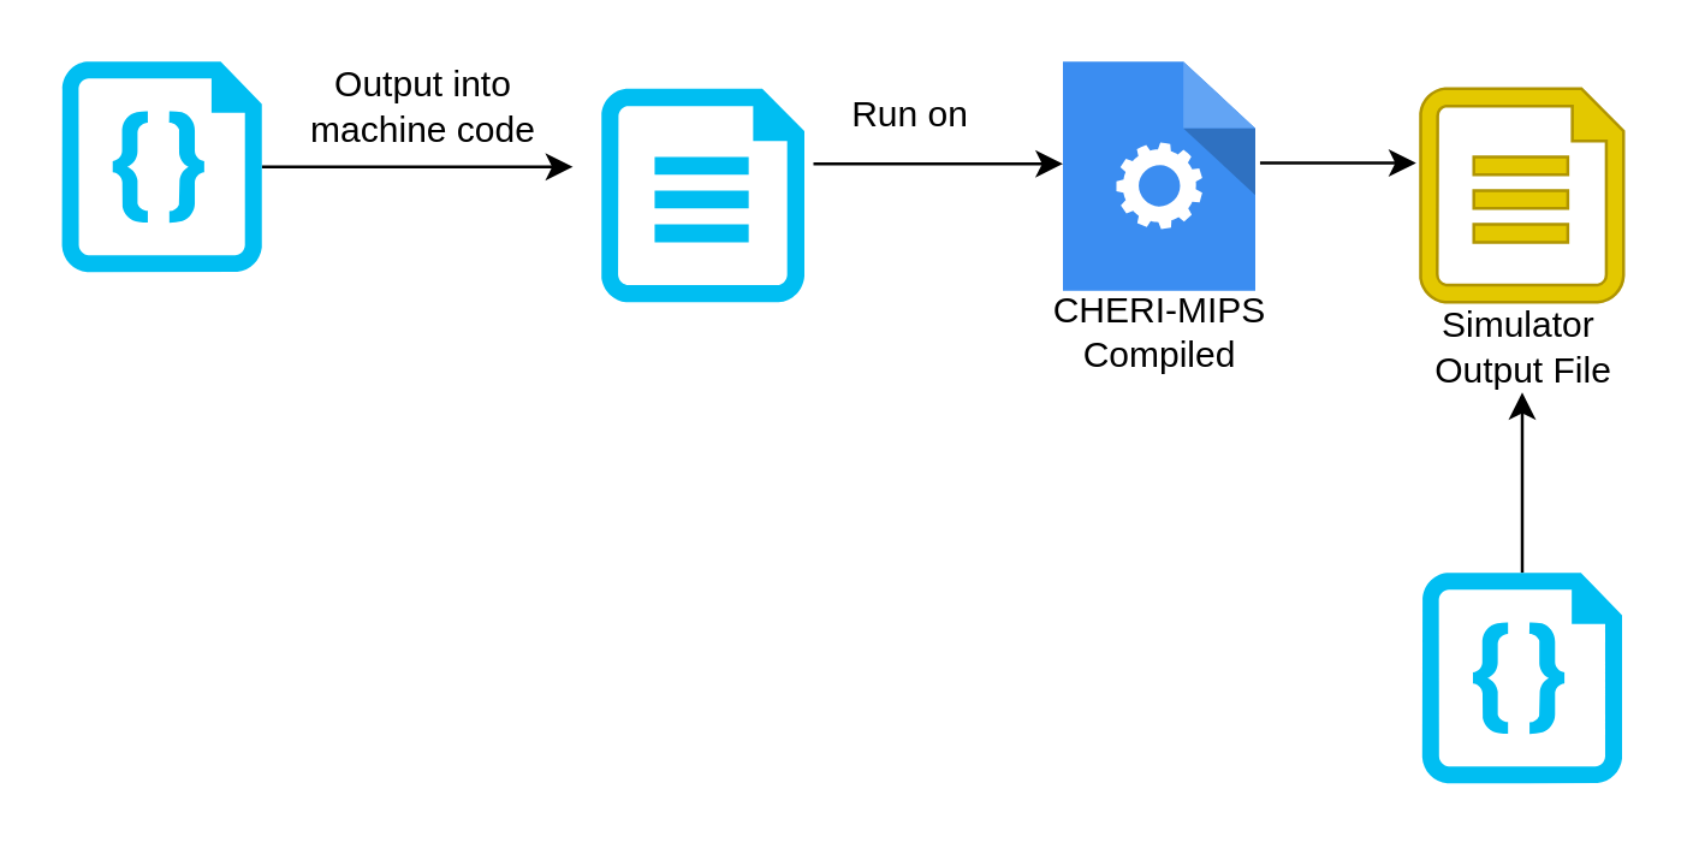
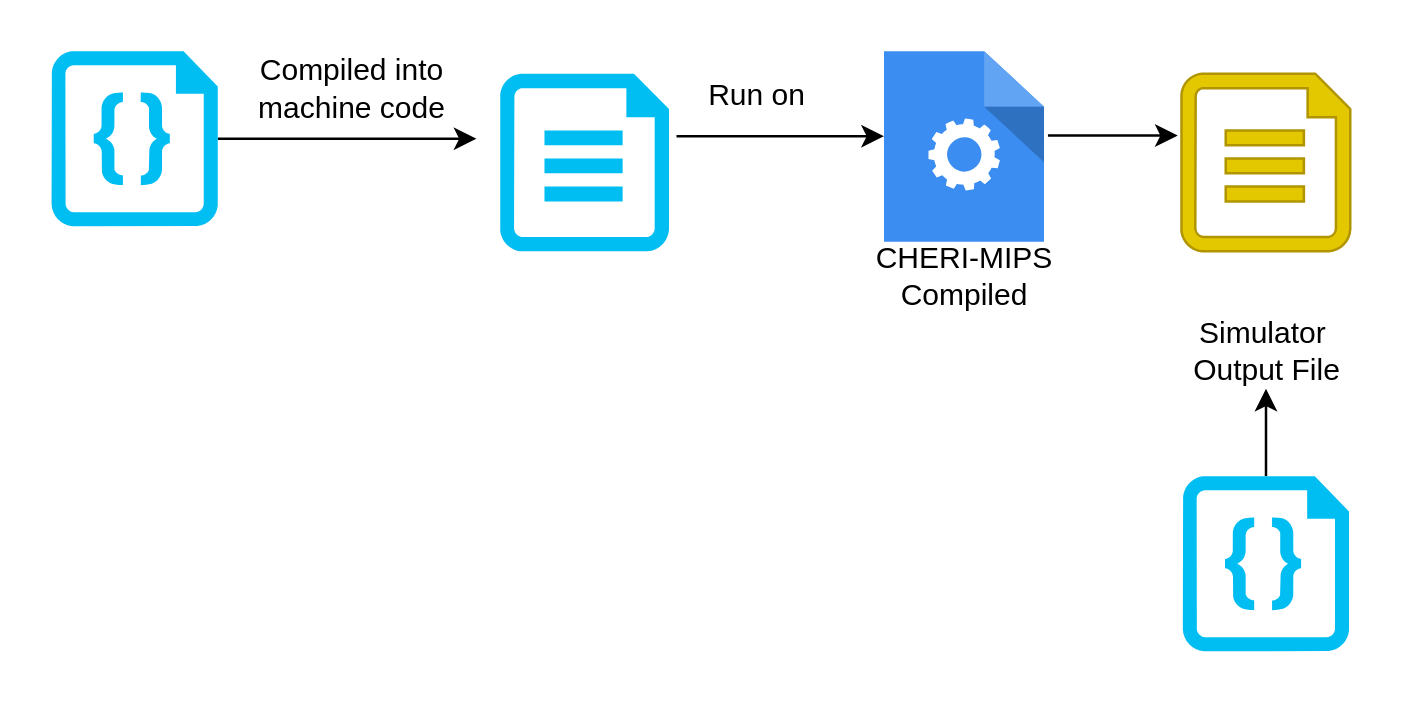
- <mxCell id="6" value="Output into&lt;br&gt;machine code" style="text;html=1;align=center;verticalAlign=middle;resizable=0;points=[];autosize=1;" vertex="1" parent="1"><mxGeometry x="95" y="20" width="90" height="30" as="geometry" /></mxCell>
+ <mxCell id="6" value="Compiled into&lt;br&gt;machine code" style="text;html=1;align=center;verticalAlign=middle;resizable=0;points=[];autosize=1;" vertex="1" parent="1"><mxGeometry x="95" y="20" width="90" height="30" as="geometry" /></mxCell>
- <mxCell id="12" value="Simulator&amp;nbsp;&lt;br&gt;Output File" style="text;html=1;align=center;verticalAlign=middle;resizable=0;points=[];autosize=1;" vertex="1" parent="1"><mxGeometry x="470.75" y="100" width="70" height="30" as="geometry" /></mxCell>
+ <mxCell id="12" value="Simulator&amp;nbsp;&lt;br&gt;Output File" style="text;html=1;align=center;verticalAlign=middle;resizable=0;points=[];autosize=1;" vertex="1" parent="1"><mxGeometry x="470.75" y="125" width="70" height="30" as="geometry" /></mxCell>
